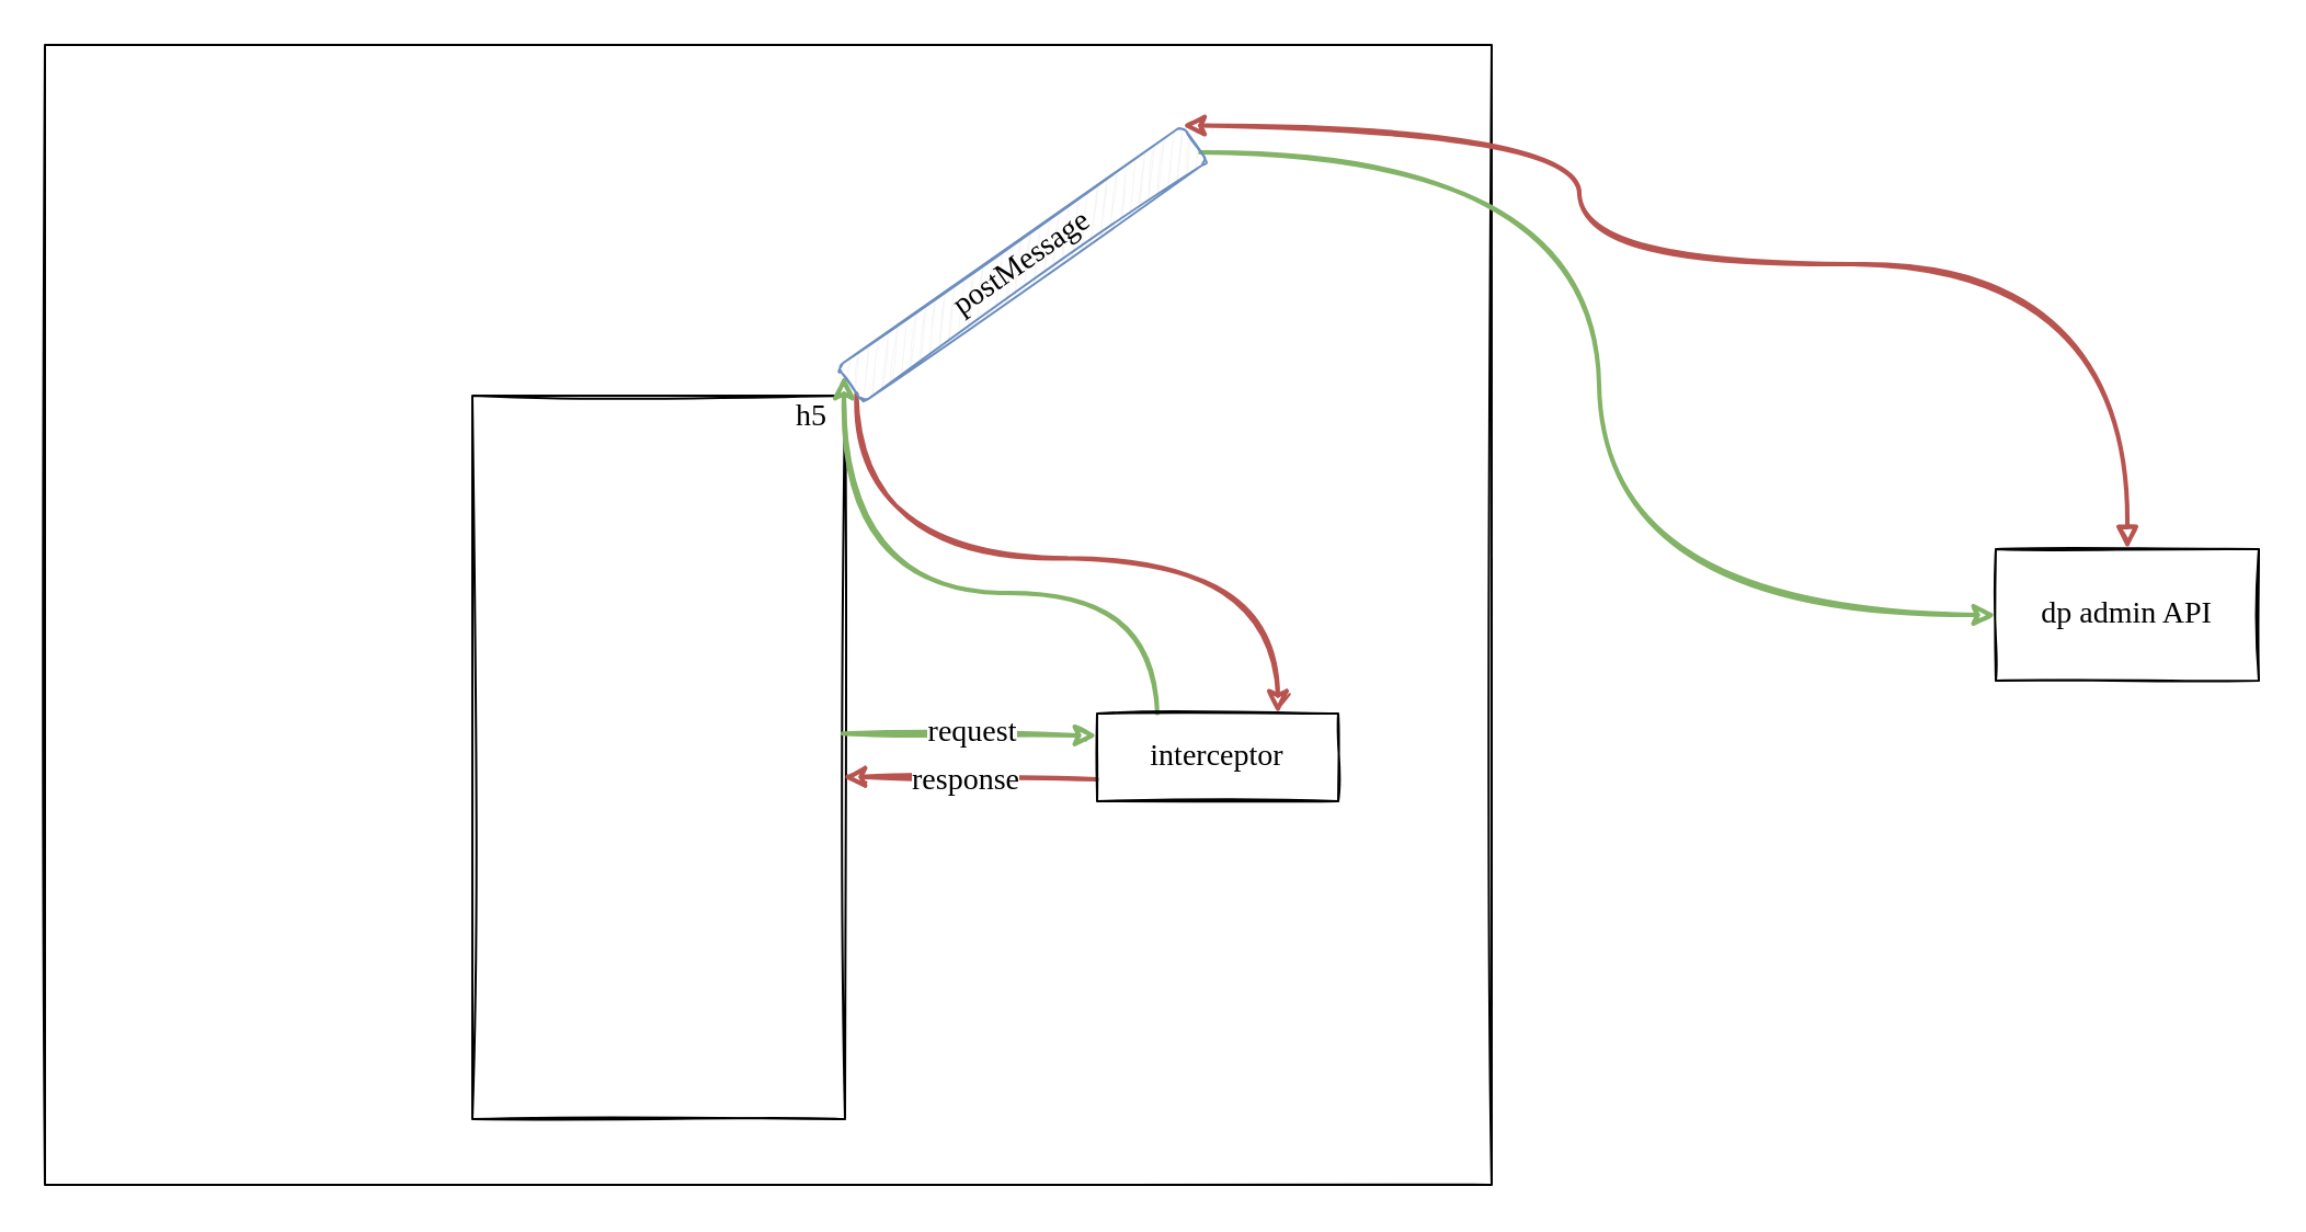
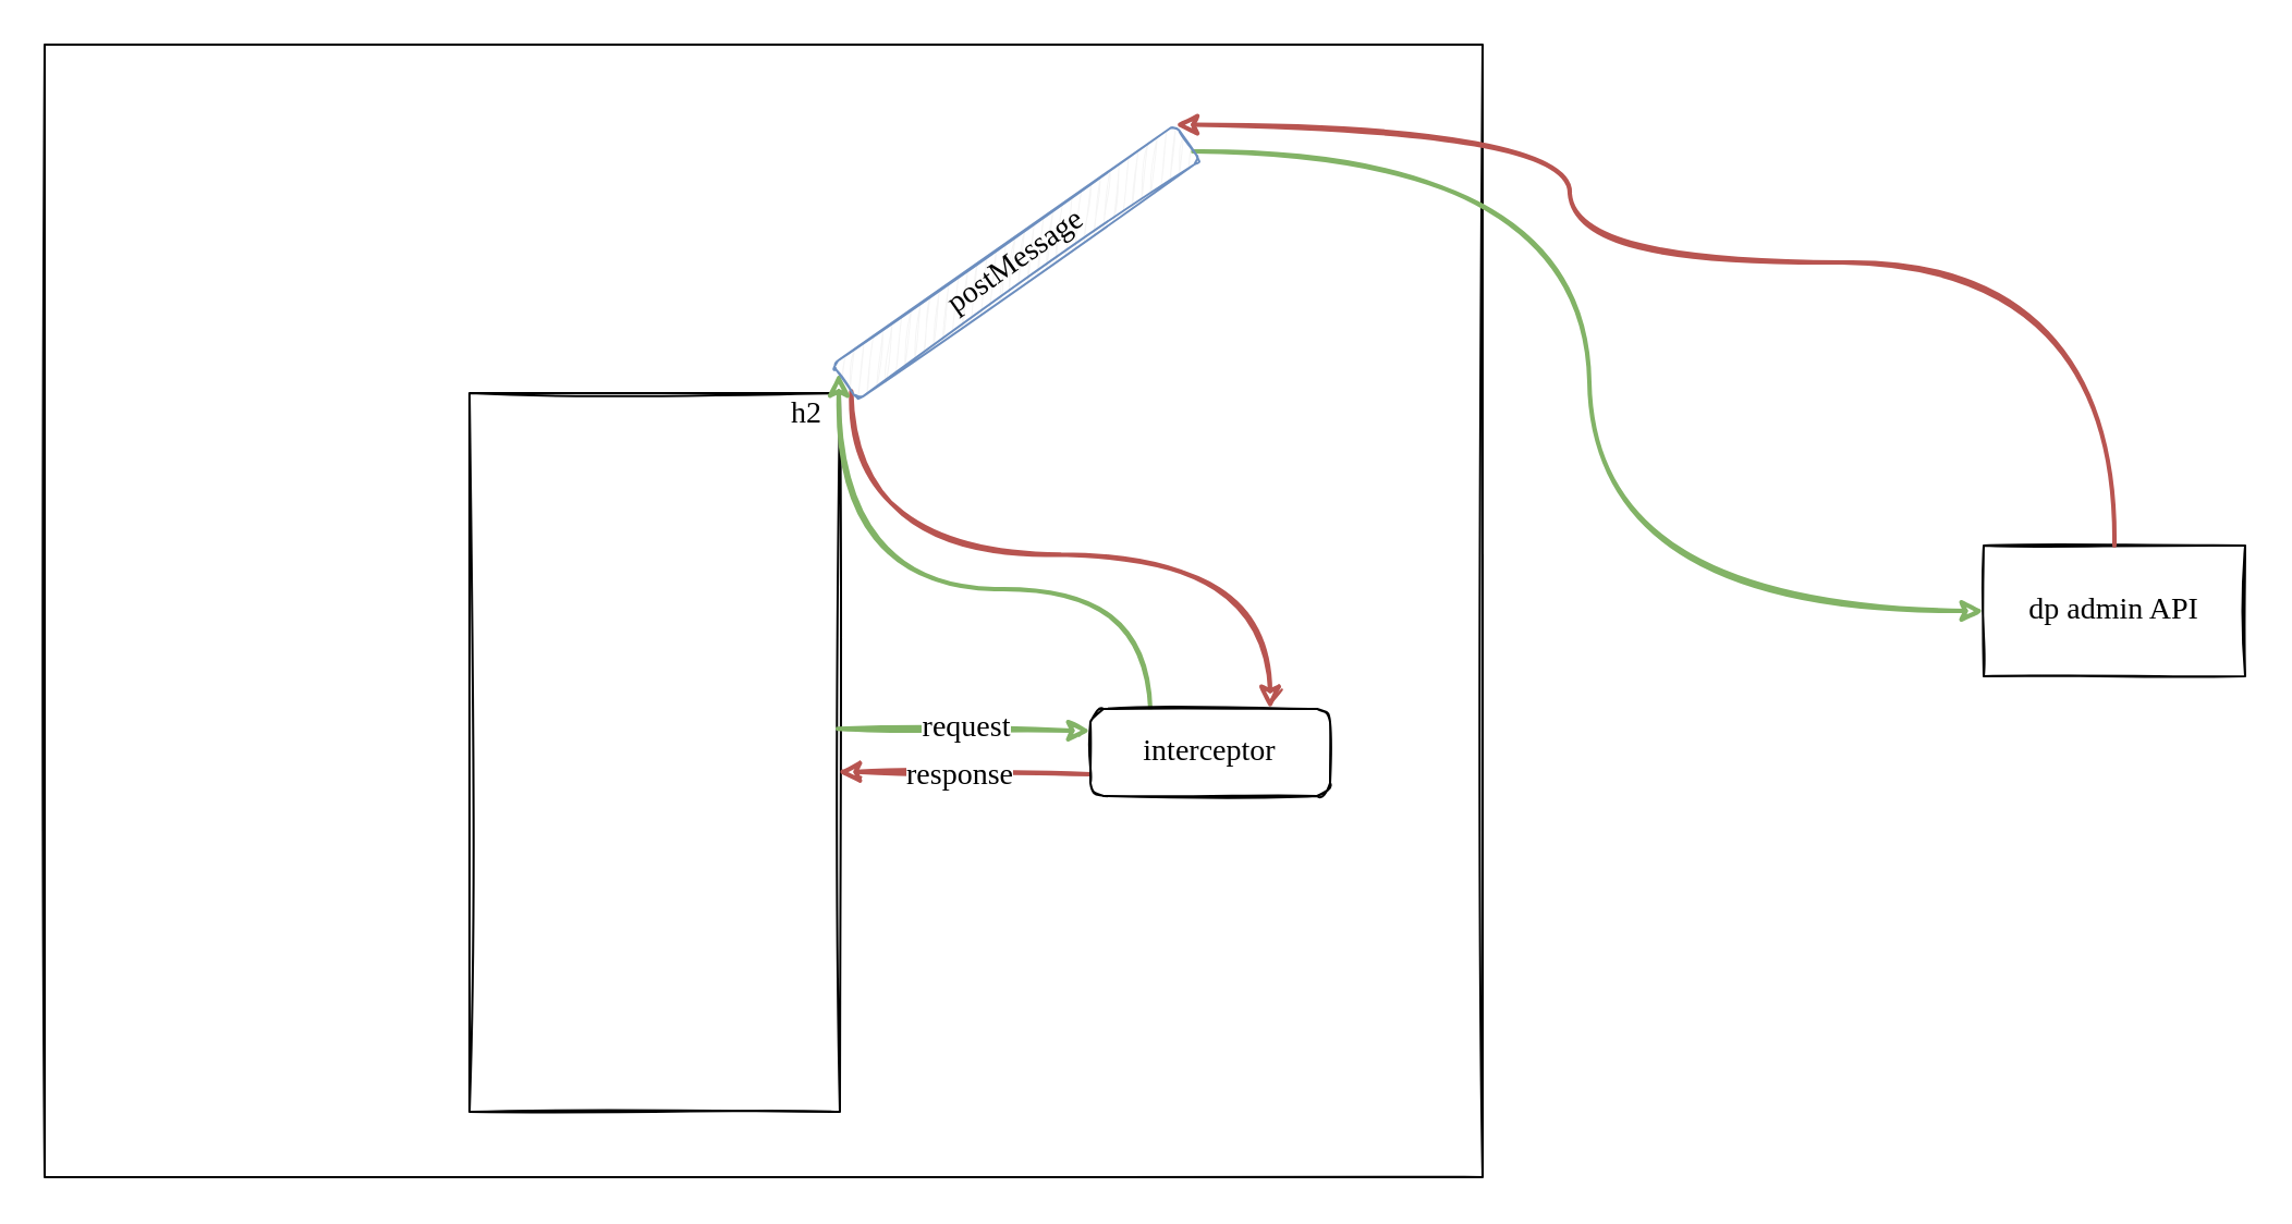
- <mxCell id="9" style="edgeStyle=orthogonalEdgeStyle;curved=1;sketch=1;jumpStyle=gap;orthogonalLoop=1;jettySize=auto;html=1;exitX=1;exitY=0;exitDx=0;exitDy=0;startArrow=classic;startFill=1;endArrow=block;endFill=0;strokeWidth=2;fontFamily=Monoca;fontSize=14;fillColor=#f8cecc;strokeColor=#b85450;" edge="1" parent="1" source="10" target="5"><mxGeometry relative="1" as="geometry"><Array as="points"><mxPoint x="720" y="57" /><mxPoint x="720" y="120" /><mxPoint x="970" y="120" /></Array></mxGeometry></mxCell>
+ <mxCell id="9" style="edgeStyle=orthogonalEdgeStyle;curved=1;sketch=1;jumpStyle=gap;orthogonalLoop=1;jettySize=auto;html=1;exitX=1;exitY=0;exitDx=0;exitDy=0;startArrow=classic;startFill=1;endArrow=none;endFill=0;strokeWidth=2;fontFamily=Monoca;fontSize=14;fillColor=#f8cecc;strokeColor=#b85450;" edge="1" parent="1" source="10" target="5"><mxGeometry relative="1" as="geometry"><Array as="points"><mxPoint x="720" y="57" /><mxPoint x="720" y="120" /><mxPoint x="970" y="120" /></Array></mxGeometry></mxCell>
- <mxCell id="4" value="h5" style="text;html=1;strokeColor=none;fillColor=none;align=center;verticalAlign=middle;whiteSpace=wrap;rounded=0;sketch=1;fontSize=14;fontFamily=Monoca;" vertex="1" parent="1"><mxGeometry x="330" y="180" width="80" height="20" as="geometry" /></mxCell>
+ <mxCell id="4" value="h2" style="text;html=1;strokeColor=none;fillColor=none;align=center;verticalAlign=middle;whiteSpace=wrap;rounded=0;sketch=1;fontSize=14;fontFamily=Monoca;" vertex="1" parent="1"><mxGeometry x="330" y="180" width="80" height="20" as="geometry" /></mxCell>
- <mxCell id="14" value="interceptor" style="rounded=0;whiteSpace=wrap;html=1;sketch=1;fontFamily=Monoca;fontSize=14;" vertex="1" parent="1"><mxGeometry x="500" y="325" width="110" height="40" as="geometry" /></mxCell>
+ <mxCell id="14" value="interceptor" style="whiteSpace=wrap;html=1;sketch=1;fontFamily=Monoca;fontSize=14;rounded=1;" vertex="1" parent="1"><mxGeometry x="500" y="325" width="110" height="40" as="geometry" /></mxCell>
